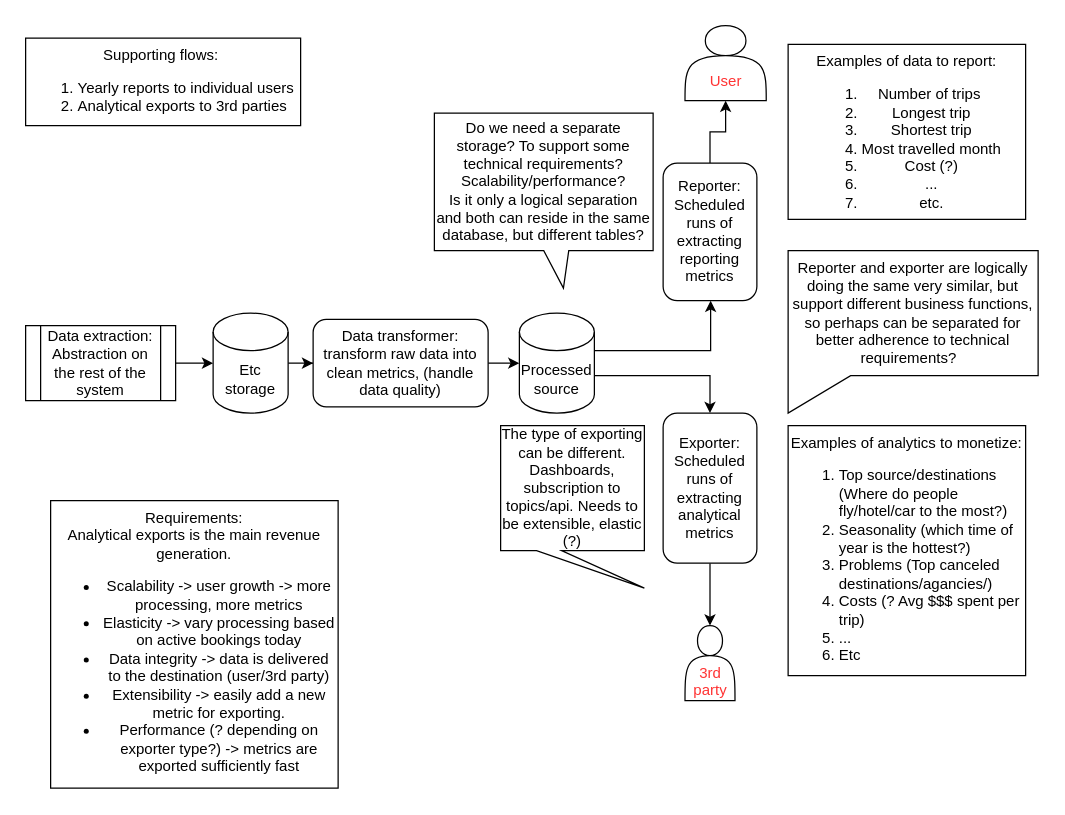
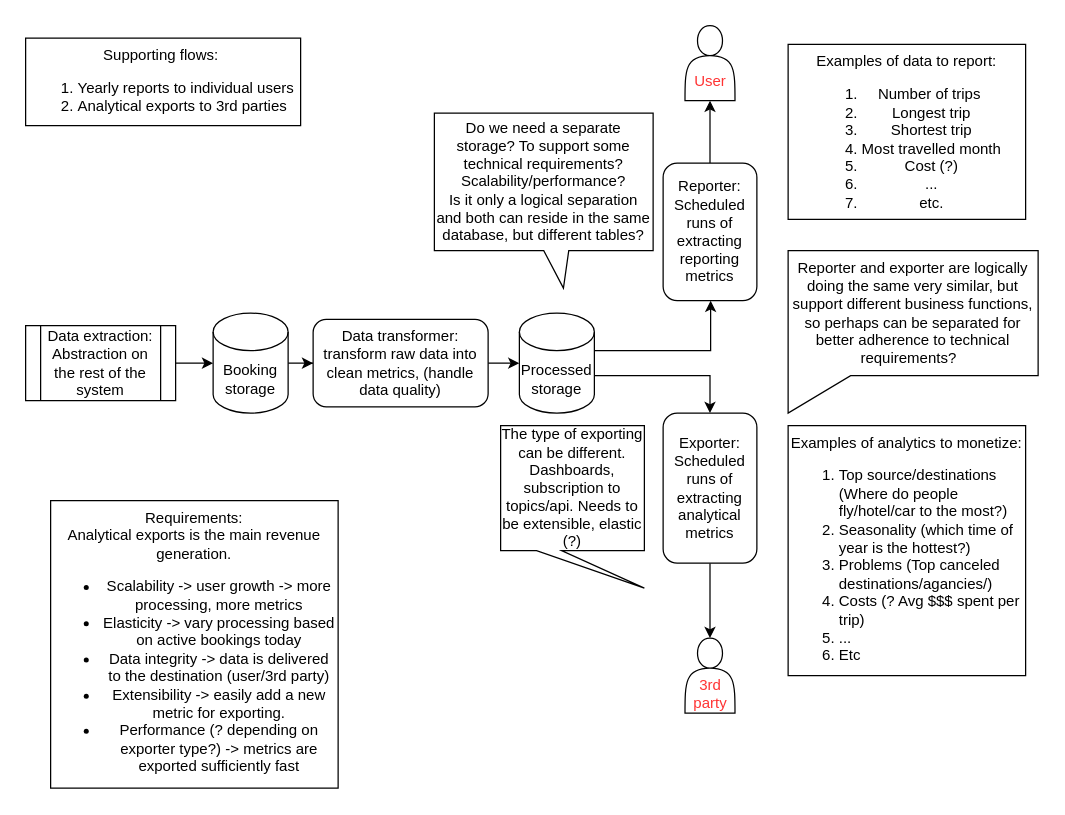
- <mxCell id="10" value="&lt;font color=&quot;#ff3333&quot;&gt;&lt;br&gt;&lt;br&gt;User&lt;/font&gt;" style="shape=actor;whiteSpace=wrap;html=1;" vertex="1" parent="1"><mxGeometry x="547.5" y="20" width="65" height="60" as="geometry" /></mxCell>
+ <mxCell id="10" value="&lt;font color=&quot;#ff3333&quot;&gt;&lt;br&gt;&lt;br&gt;User&lt;/font&gt;" style="shape=actor;whiteSpace=wrap;html=1;" vertex="1" parent="1"><mxGeometry x="547.5" width="40" height="60" as="geometry" y="20" /></mxCell>
- <mxCell id="3" value="Etc storage" style="shape=cylinder3;whiteSpace=wrap;html=1;boundedLbl=1;backgroundOutline=1;size=15;" vertex="1" parent="1"><mxGeometry x="170" y="250" width="60" height="80" as="geometry" /></mxCell>
+ <mxCell id="3" value="Booking storage" style="shape=cylinder3;whiteSpace=wrap;html=1;boundedLbl=1;backgroundOutline=1;size=15;" vertex="1" parent="1"><mxGeometry x="170" y="250" width="60" height="80" as="geometry" /></mxCell>
- <mxCell id="7" value="Processed source" style="shape=cylinder3;whiteSpace=wrap;html=1;boundedLbl=1;backgroundOutline=1;size=15;" vertex="1" parent="1"><mxGeometry x="415" y="250" width="60" height="80" as="geometry" /></mxCell>
+ <mxCell id="7" value="Processed storage" style="shape=cylinder3;whiteSpace=wrap;html=1;boundedLbl=1;backgroundOutline=1;size=15;" vertex="1" parent="1"><mxGeometry x="415" y="250" width="60" height="80" as="geometry" /></mxCell>
- <mxCell id="17" value="&lt;font color=&quot;#ff3333&quot;&gt;&lt;br&gt;&lt;br&gt;3rd party&lt;br&gt;&lt;/font&gt;" style="shape=actor;whiteSpace=wrap;html=1;" vertex="1" parent="1"><mxGeometry x="547.5" y="500" width="40" height="60" as="geometry" /></mxCell>
+ <mxCell id="17" value="&lt;font color=&quot;#ff3333&quot;&gt;&lt;br&gt;&lt;br&gt;3rd party&lt;br&gt;&lt;/font&gt;" style="shape=actor;whiteSpace=wrap;html=1;" vertex="1" parent="1"><mxGeometry x="547.5" y="510" width="40" height="60" as="geometry" /></mxCell>
